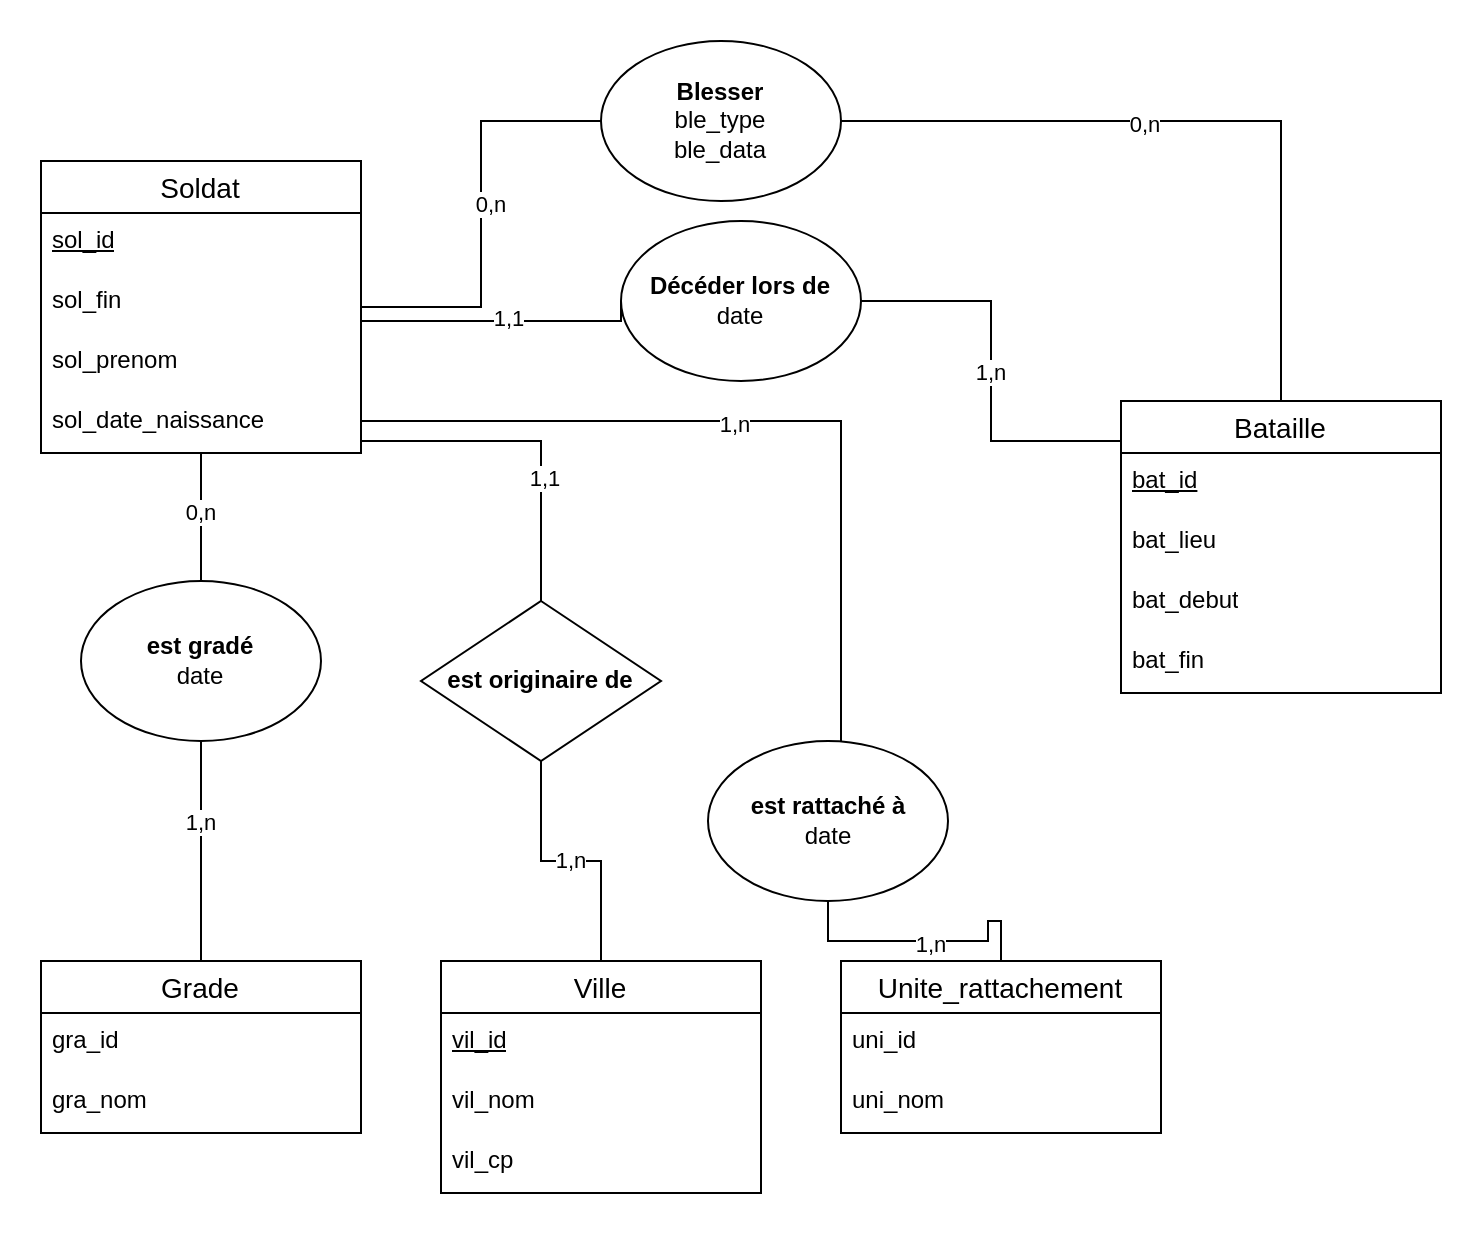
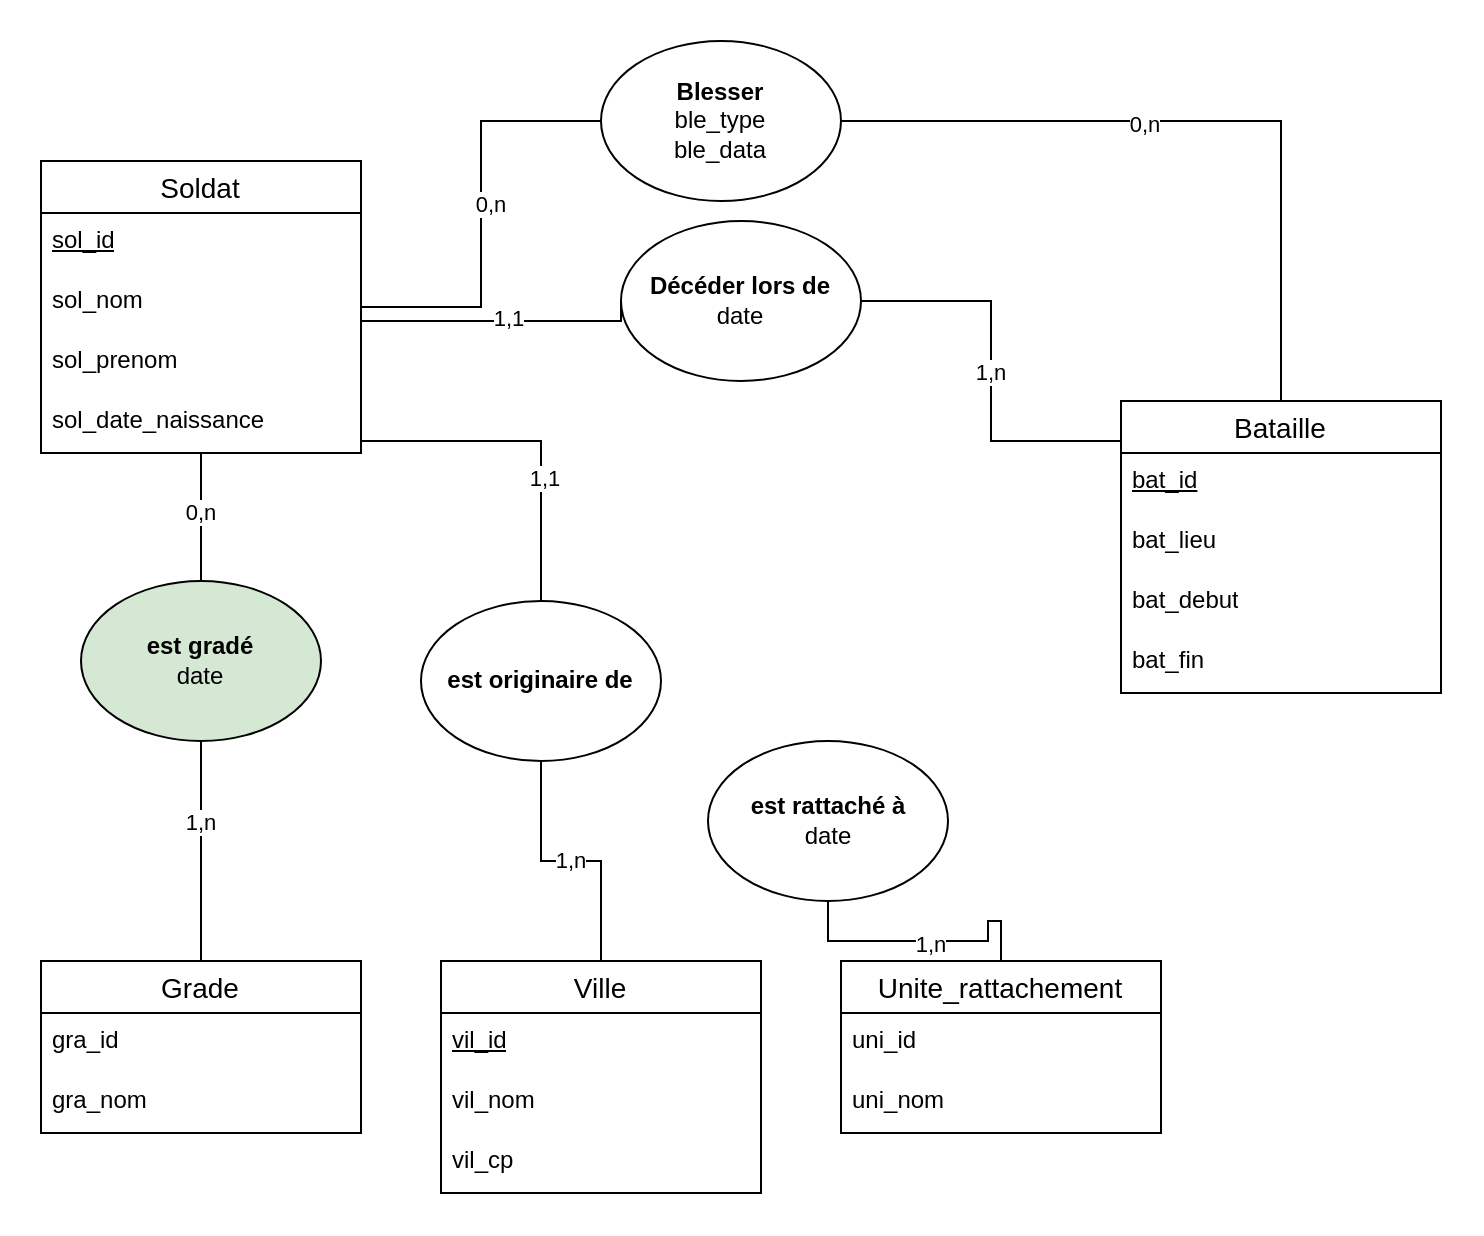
- <mxCell id="12" value="sol_fin" style="text;strokeColor=none;fillColor=none;spacingLeft=4;spacingRight=4;overflow=hidden;rotatable=0;points=[[0,0.5],[1,0.5]];portConstraint=eastwest;fontSize=12;whiteSpace=wrap;html=1;" vertex="1" parent="10"><mxGeometry y="56" width="160" height="30" as="geometry" /></mxCell>
+ <mxCell id="12" value="sol_nom" style="text;strokeColor=none;fillColor=none;spacingLeft=4;spacingRight=4;overflow=hidden;rotatable=0;points=[[0,0.5],[1,0.5]];portConstraint=eastwest;fontSize=12;whiteSpace=wrap;html=1;" vertex="1" parent="10"><mxGeometry y="56" width="160" height="30" as="geometry" /></mxCell>
- <mxCell id="4" style="edgeStyle=orthogonalEdgeStyle;rounded=0;orthogonalLoop=1;jettySize=auto;html=1;endArrow=none;startFill=0;" edge="1" parent="1" source="10" target="40"><mxGeometry relative="1" as="geometry"><Array as="points"><mxPoint x="420" y="210" /></Array></mxGeometry></mxCell>
- <mxCell id="5" value="1,n" style="edgeLabel;html=1;align=center;verticalAlign=middle;resizable=0;points=[];" vertex="1" connectable="0" parent="4"><mxGeometry x="-0.072" y="-1" relative="1" as="geometry"><mxPoint as="offset" /></mxGeometry></mxCell>
- <mxCell id="37" value="&lt;b&gt;est gradé&lt;/b&gt;&lt;div&gt;date&lt;/div&gt;" style="ellipse;whiteSpace=wrap;html=1;" vertex="1" parent="1"><mxGeometry x="40" y="290" width="120" height="80" as="geometry" /></mxCell>
+ <mxCell id="37" value="&lt;b&gt;est gradé&lt;/b&gt;&lt;div&gt;date&lt;/div&gt;" style="ellipse;whiteSpace=wrap;html=1;fillColor=#d5e8d4;" vertex="1" parent="1"><mxGeometry x="40" y="290" width="120" height="80" as="geometry" /></mxCell>
- <mxCell id="46" value="&lt;b&gt;est originaire de&lt;/b&gt;" style="rhombus;whiteSpace=wrap;html=1;" vertex="1" parent="1"><mxGeometry x="210" y="300" width="120" height="80" as="geometry" /></mxCell>
+ <mxCell id="46" value="&lt;b&gt;est originaire de&lt;/b&gt;" style="ellipse;whiteSpace=wrap;html=1;" vertex="1" parent="1"><mxGeometry x="210" y="300" width="120" height="80" as="geometry" /></mxCell>
